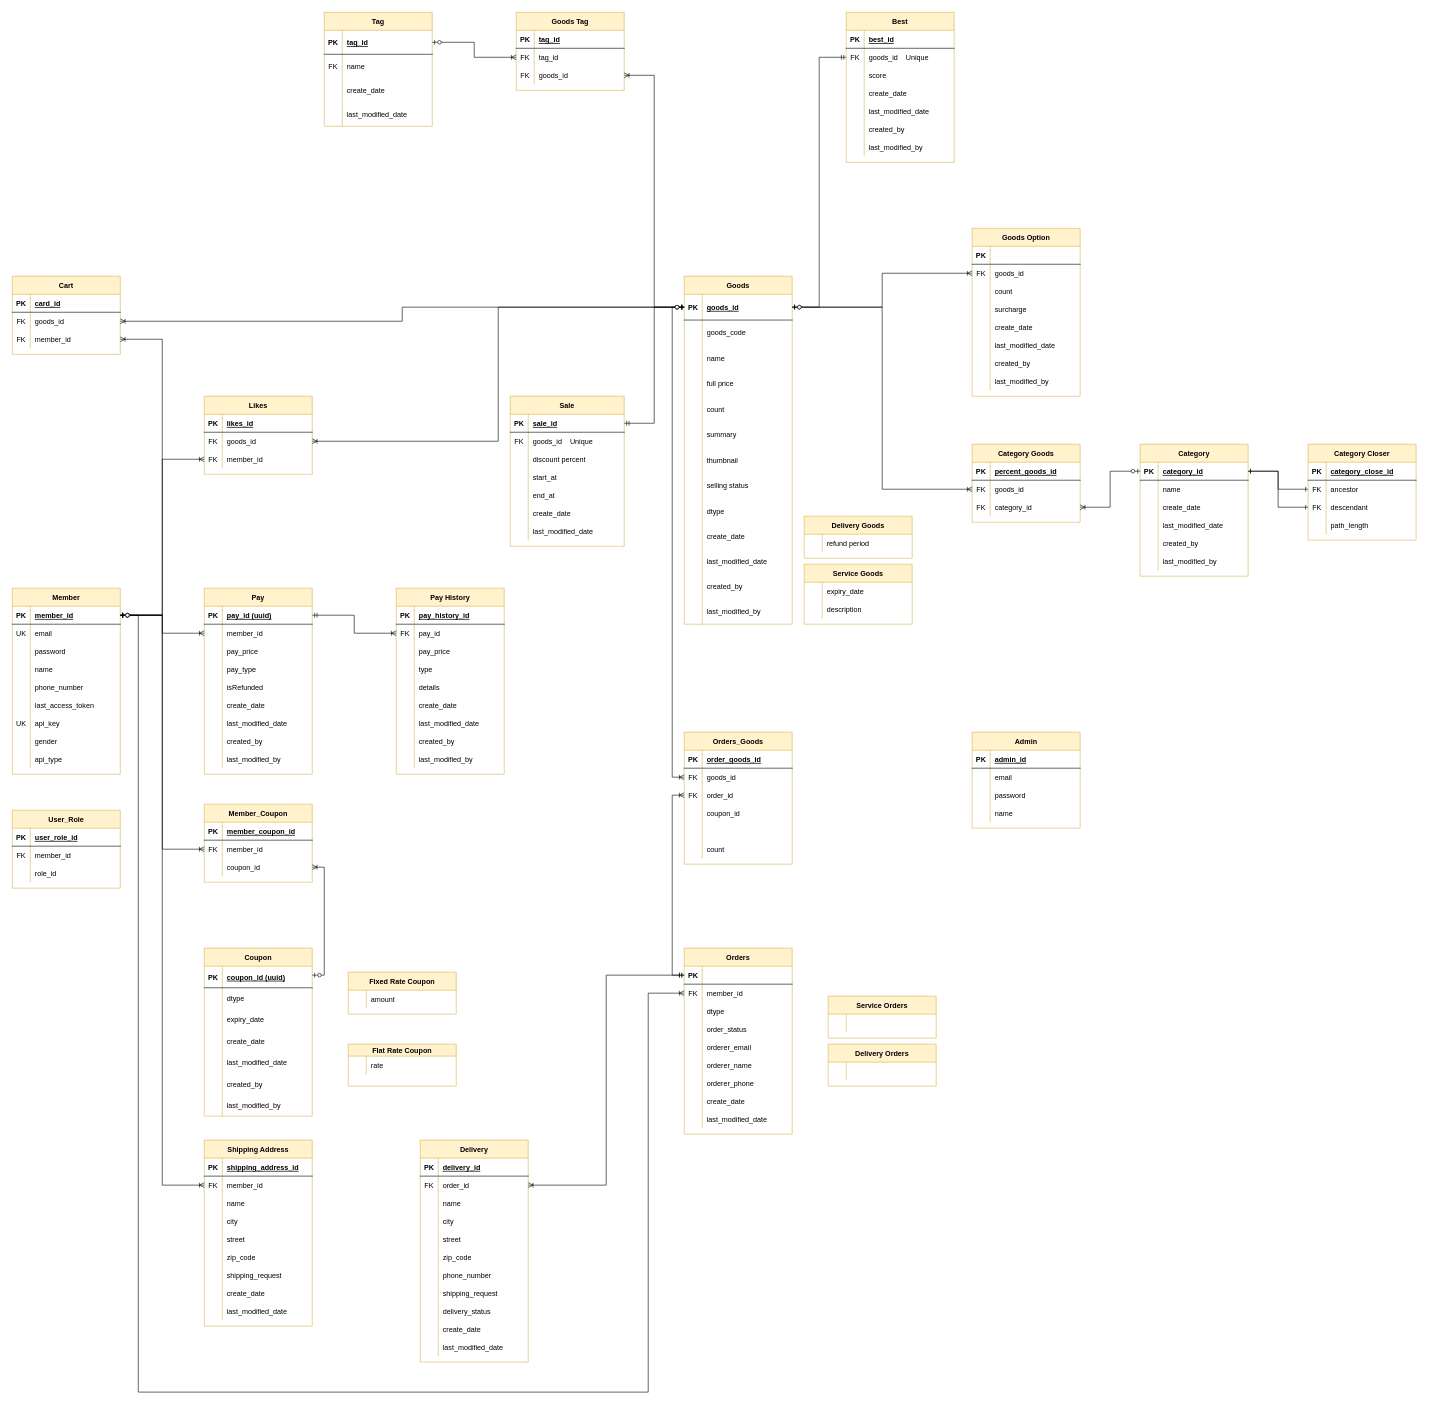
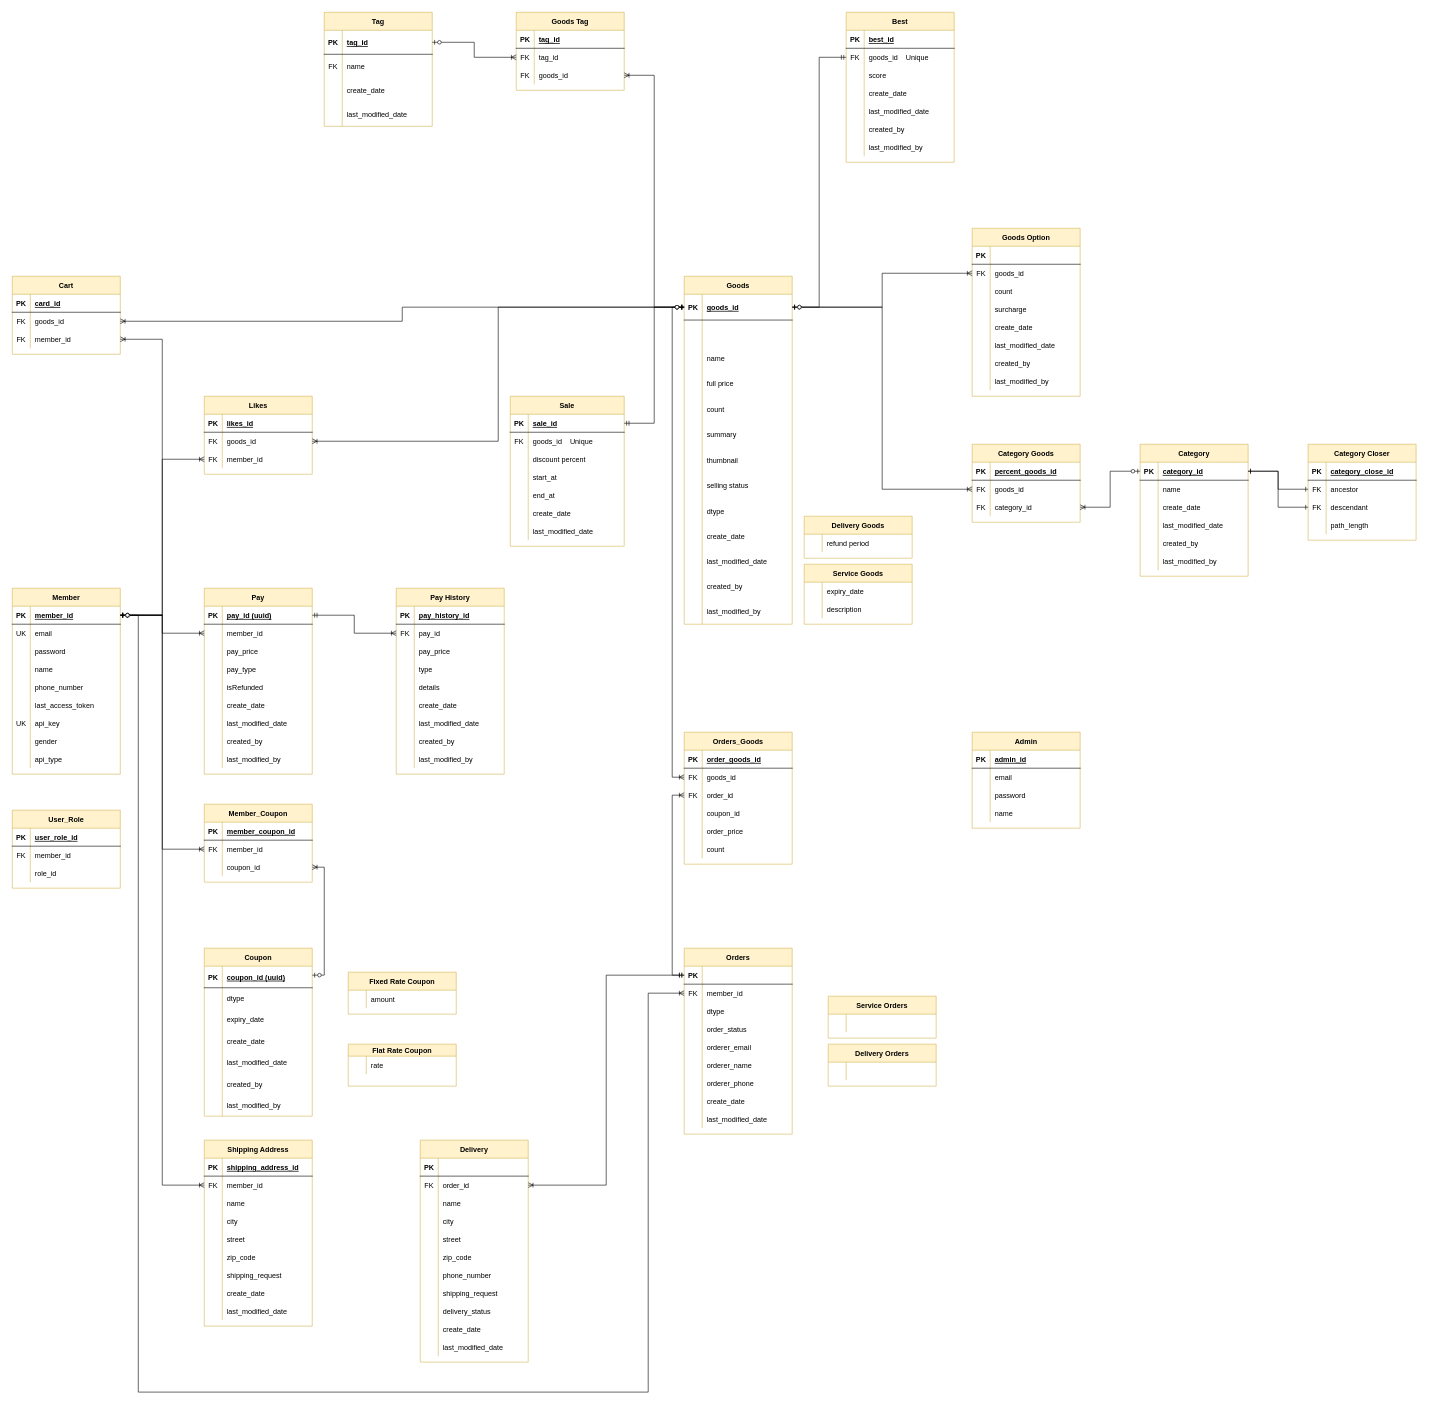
- <mxCell id="242" value="goods_code" style="shape=partialRectangle;connectable=0;fillColor=none;top=0;left=0;bottom=0;right=0;align=left;spacingLeft=6;overflow=hidden;" parent="240" vertex="1"><mxGeometry x="30" width="150" height="42" as="geometry" /></mxCell>
+ <mxCell id="414" value="order_price" style="shape=partialRectangle;connectable=0;fillColor=none;top=0;left=0;bottom=0;right=0;align=left;spacingLeft=6;overflow=hidden;" parent="412" vertex="1"><mxGeometry x="30" width="150" height="30" as="geometry" /></mxCell>
- <mxCell id="61" value="delivery_id" style="shape=partialRectangle;connectable=0;fillColor=none;top=0;left=0;bottom=0;right=0;align=left;spacingLeft=6;fontStyle=5;overflow=hidden;" parent="59" vertex="1"><mxGeometry x="30" width="150" height="30" as="geometry" /></mxCell>
